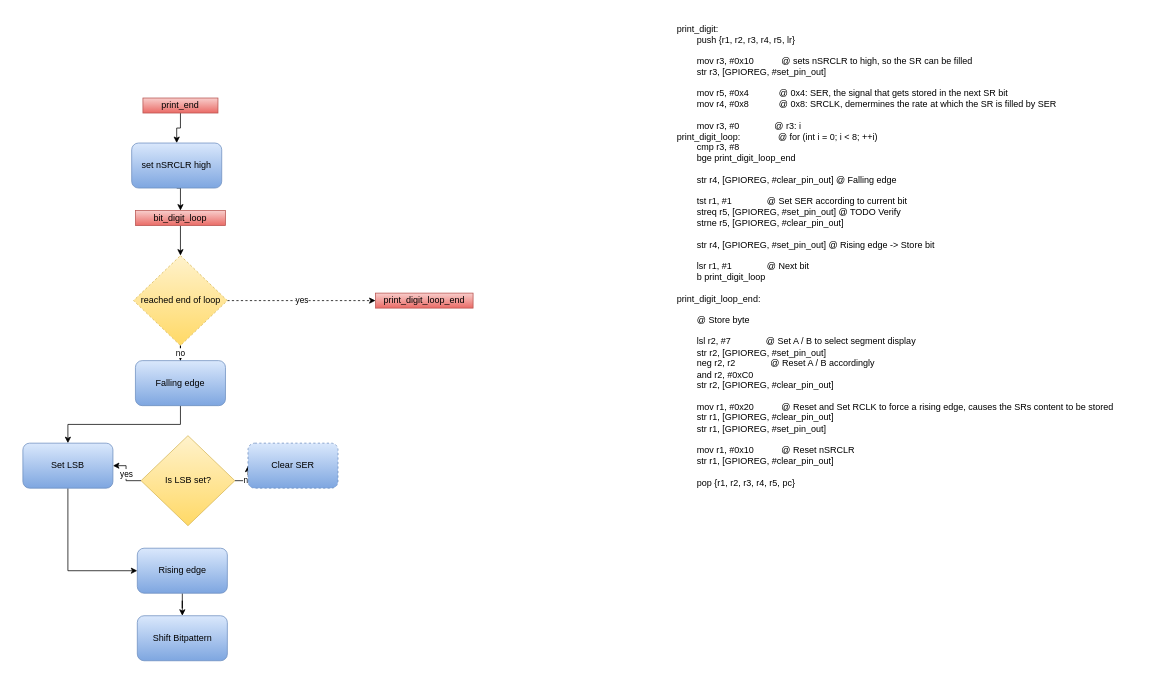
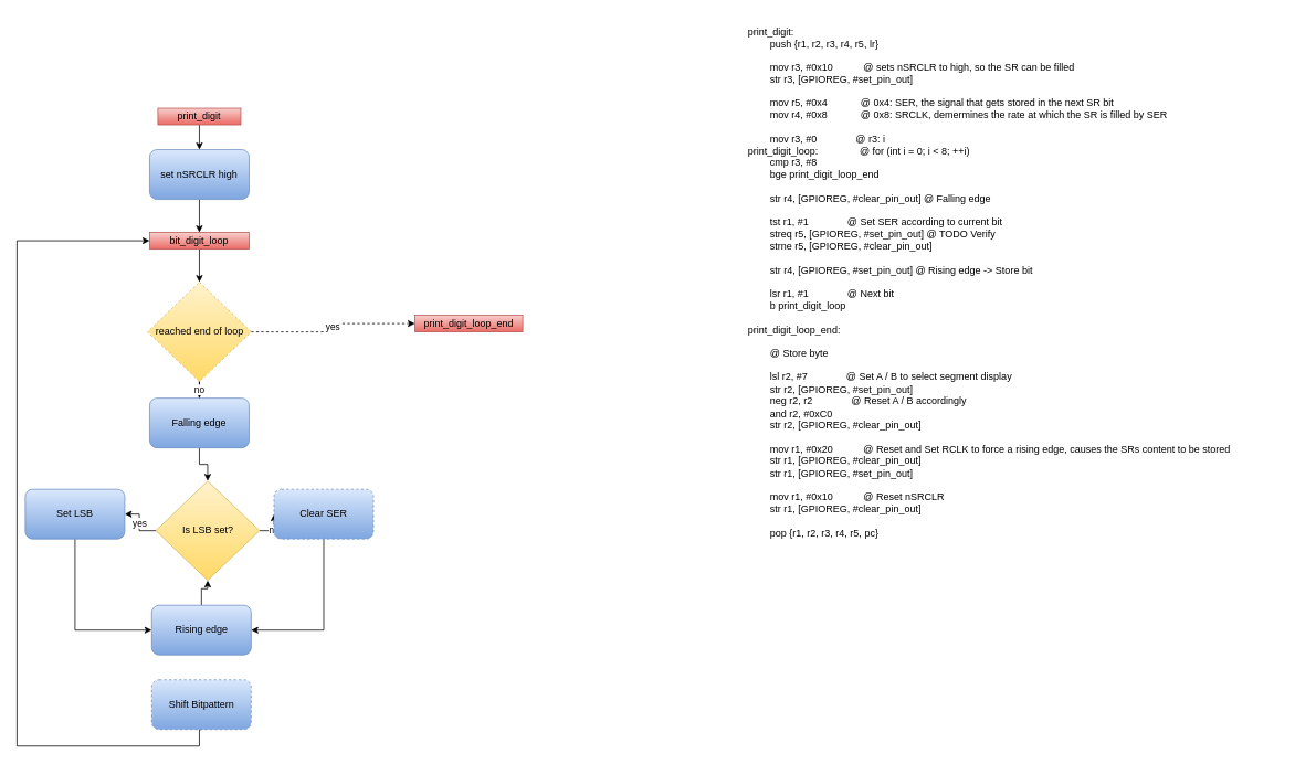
- <mxCell id="4" value="print_end" style="text;html=1;strokeColor=#b85450;fillColor=#f8cecc;align=center;verticalAlign=middle;whiteSpace=wrap;rounded=0;gradientColor=#ea6b66;" parent="1" vertex="1"><mxGeometry x="190" y="130" width="100" height="20" as="geometry" /></mxCell>
+ <mxCell id="4" value="print_digit" style="text;html=1;strokeColor=#b85450;fillColor=#f8cecc;align=center;verticalAlign=middle;whiteSpace=wrap;rounded=0;gradientColor=#ea6b66;" parent="1" vertex="1"><mxGeometry x="190" y="130" width="100" height="20" as="geometry" /></mxCell>
- <mxCell id="6" value="set nSRCLR high" style="rounded=1;whiteSpace=wrap;html=1;gradientColor=#7ea6e0;fillColor=#dae8fc;strokeColor=#6c8ebf;" parent="1" vertex="1"><mxGeometry x="175" y="190" width="120" height="60" as="geometry" /></mxCell>
+ <mxCell id="6" value="set nSRCLR high" style="rounded=1;whiteSpace=wrap;html=1;gradientColor=#7ea6e0;fillColor=#dae8fc;strokeColor=#6c8ebf;" parent="1" vertex="1"><mxGeometry x="180" y="180" width="120" height="60" as="geometry" /></mxCell>
- <mxCell id="12" value="print_digit_loop_end" style="text;html=1;strokeColor=#b85450;fillColor=#f8cecc;align=center;verticalAlign=middle;whiteSpace=wrap;rounded=0;gradientColor=#ea6b66;" parent="1" vertex="1"><mxGeometry x="500" y="390" width="130" height="20" as="geometry" /></mxCell>
+ <mxCell id="12" value="print_digit_loop_end" style="text;html=1;strokeColor=#b85450;fillColor=#f8cecc;align=center;verticalAlign=middle;whiteSpace=wrap;rounded=0;gradientColor=#ea6b66;" parent="1" vertex="1"><mxGeometry x="500" y="380" width="130" height="20" as="geometry" /></mxCell>
- <mxCell id="16" style="edgeStyle=orthogonalEdgeStyle;rounded=0;orthogonalLoop=1;jettySize=auto;html=1;exitX=0.5;exitY=1;exitDx=0;exitDy=0;" parent="1" source="17" target="19" edge="1"><mxGeometry relative="1" as="geometry" /></mxCell>
+ <mxCell id="16" style="edgeStyle=orthogonalEdgeStyle;rounded=0;orthogonalLoop=1;jettySize=auto;html=1;exitX=0.5;exitY=1;exitDx=0;exitDy=0;entryX=0.5;entryY=0;entryDx=0;entryDy=0;" parent="1" source="17" target="15" edge="1"><mxGeometry relative="1" as="geometry" /></mxCell>
+ <mxCell id="22" style="edgeStyle=orthogonalEdgeStyle;rounded=0;orthogonalLoop=1;jettySize=auto;html=1;entryX=0;entryY=0.5;entryDx=0;entryDy=0;exitX=0.5;exitY=1;exitDx=0;exitDy=0;" parent="1" source="25" target="8" edge="1"><mxGeometry relative="1" as="geometry"><Array as="points"><mxPoint x="240" y="900" /><mxPoint x="20" y="900" /><mxPoint x="20" y="290" /></Array><mxPoint x="240" y="860" as="sourcePoint" /></mxGeometry></mxCell>
+ <mxCell id="20" style="edgeStyle=orthogonalEdgeStyle;rounded=0;orthogonalLoop=1;jettySize=auto;html=1;entryX=1;entryY=0.5;entryDx=0;entryDy=0;" parent="1" source="21" target="24" edge="1"><mxGeometry relative="1" as="geometry"><Array as="points"><mxPoint x="390" y="760" /></Array></mxGeometry></mxCell>
- <mxCell id="23" value="" style="edgeStyle=orthogonalEdgeStyle;rounded=0;orthogonalLoop=1;jettySize=auto;html=1;" edge="1" parent="1" source="24" target="25"><mxGeometry relative="1" as="geometry" /></mxCell>
+ <mxCell id="23" value="" style="edgeStyle=orthogonalEdgeStyle;rounded=0;orthogonalLoop=1;jettySize=auto;html=1;" edge="1" parent="1" source="24" target="15"><mxGeometry relative="1" as="geometry" /></mxCell>
- <mxCell id="25" value="Shift Bitpattern" style="rounded=1;whiteSpace=wrap;html=1;fillColor=#dae8fc;strokeColor=#6c8ebf;gradientColor=#7ea6e0;" vertex="1" parent="1"><mxGeometry x="182.5" y="820" width="120" height="60" as="geometry" /></mxCell>
+ <mxCell id="25" value="Shift Bitpattern" style="rounded=1;whiteSpace=wrap;html=1;fillColor=#dae8fc;strokeColor=#6c8ebf;gradientColor=#7ea6e0;dashed=1;" vertex="1" parent="1"><mxGeometry x="182.5" y="820" width="120" height="60" as="geometry" /></mxCell>
